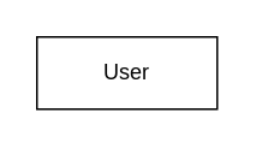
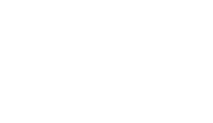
- <mxCell id="2" value="User" style="whiteSpace=wrap;html=1;align=center;strokeColor=default;fontFamily=Helvetica;fontSize=12;fontColor=default;fillColor=default;" vertex="1" parent="1"><mxGeometry x="20" y="20" width="100" height="40" as="geometry" /></mxCell>
